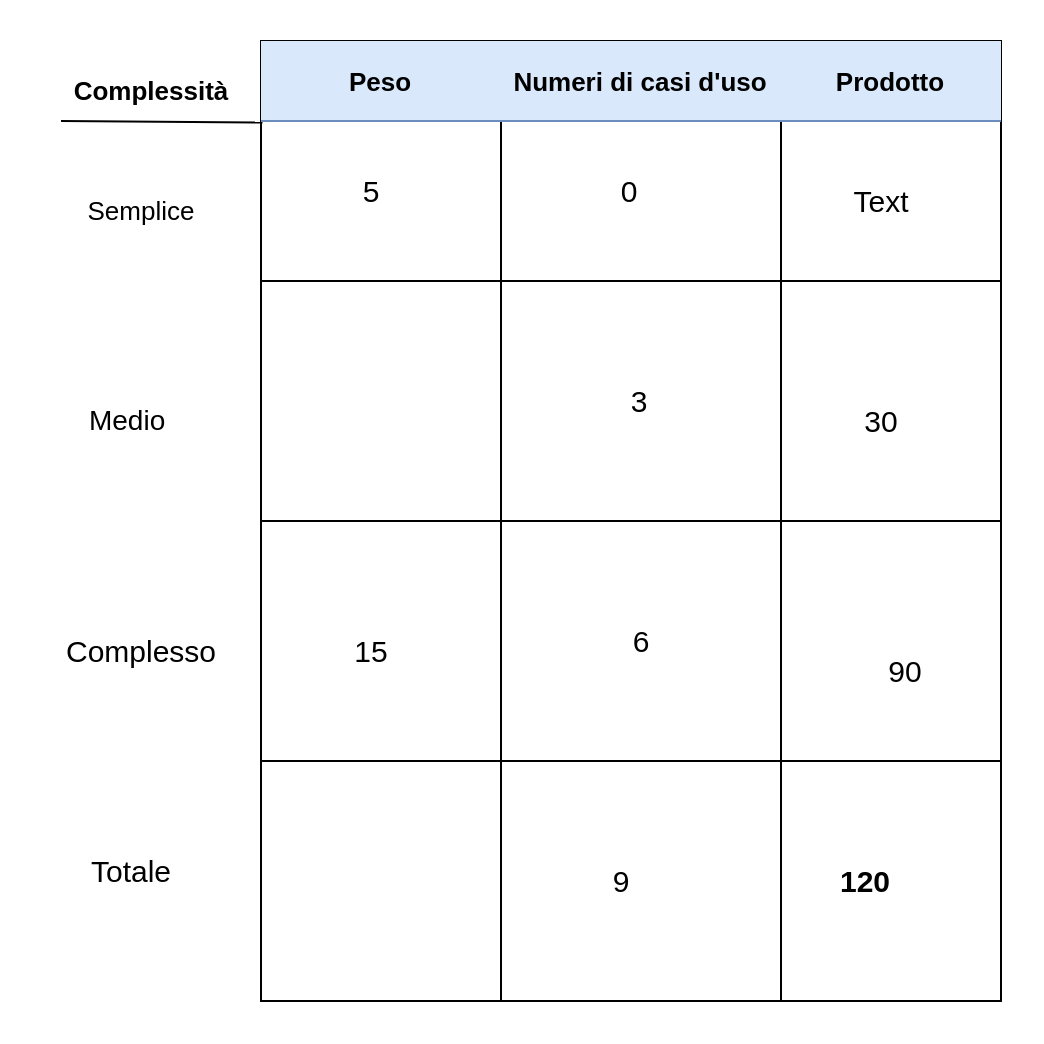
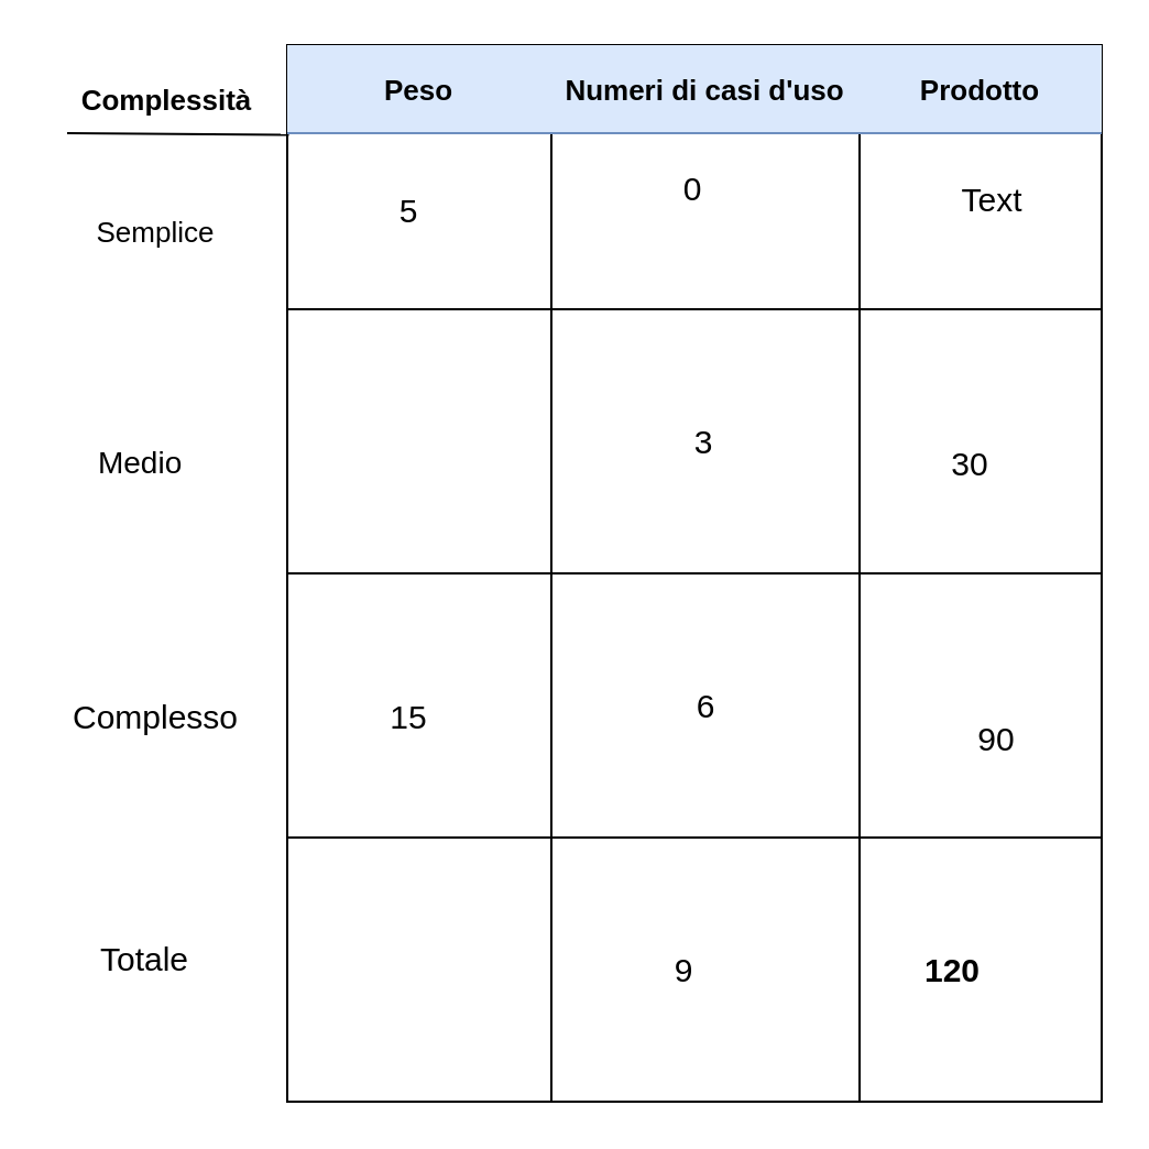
- <mxCell id="7" value="0" style="text;html=1;align=center;verticalAlign=middle;resizable=0;points=[];autosize=1;strokeColor=none;fillColor=none;fontSize=15;" vertex="1" parent="6"><mxGeometry x="49" y="60" width="30" height="30" as="geometry" /></mxCell>
+ <mxCell id="7" value="0" style="text;html=1;align=center;verticalAlign=middle;resizable=0;points=[];autosize=1;strokeColor=none;fillColor=none;fontSize=15;" vertex="1" parent="6"><mxGeometry x="49" y="50" width="30" height="30" as="geometry" /></mxCell>
- <mxCell id="34" value="Text" style="text;html=1;align=center;verticalAlign=middle;resizable=0;points=[];autosize=1;strokeColor=none;fillColor=none;fontSize=15;" vertex="1" parent="1"><mxGeometry x="415" y="85" width="50" height="30" as="geometry" /></mxCell>
+ <mxCell id="34" value="Text" style="text;html=1;align=center;verticalAlign=middle;resizable=0;points=[];autosize=1;strokeColor=none;fillColor=none;fontSize=15;" vertex="1" parent="1"><mxGeometry x="425" y="75" width="50" height="30" as="geometry" /></mxCell>
